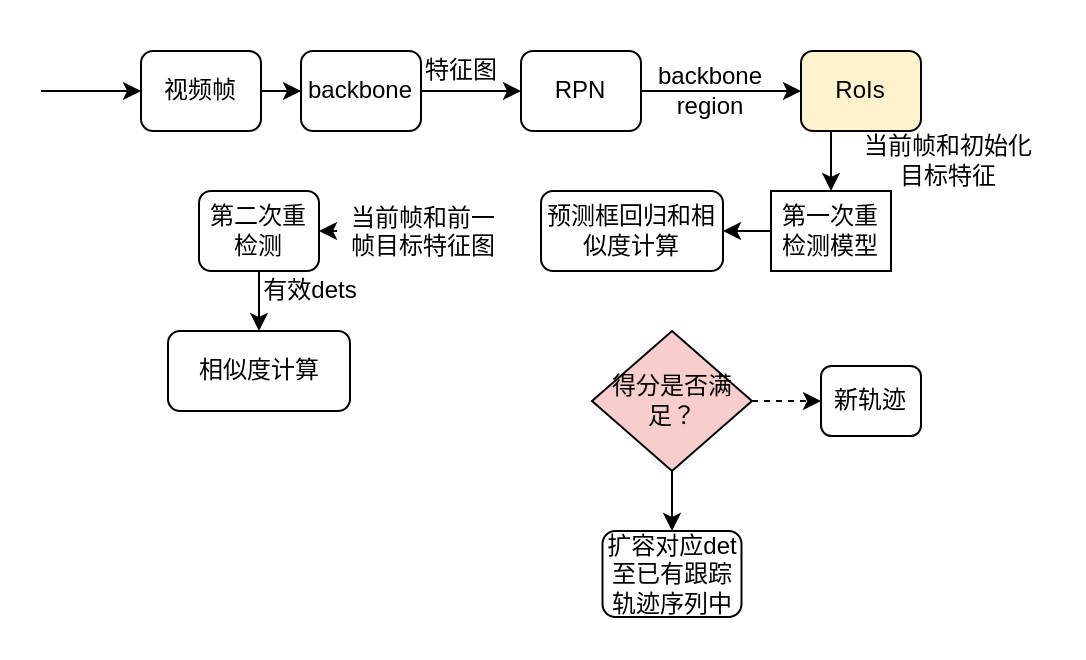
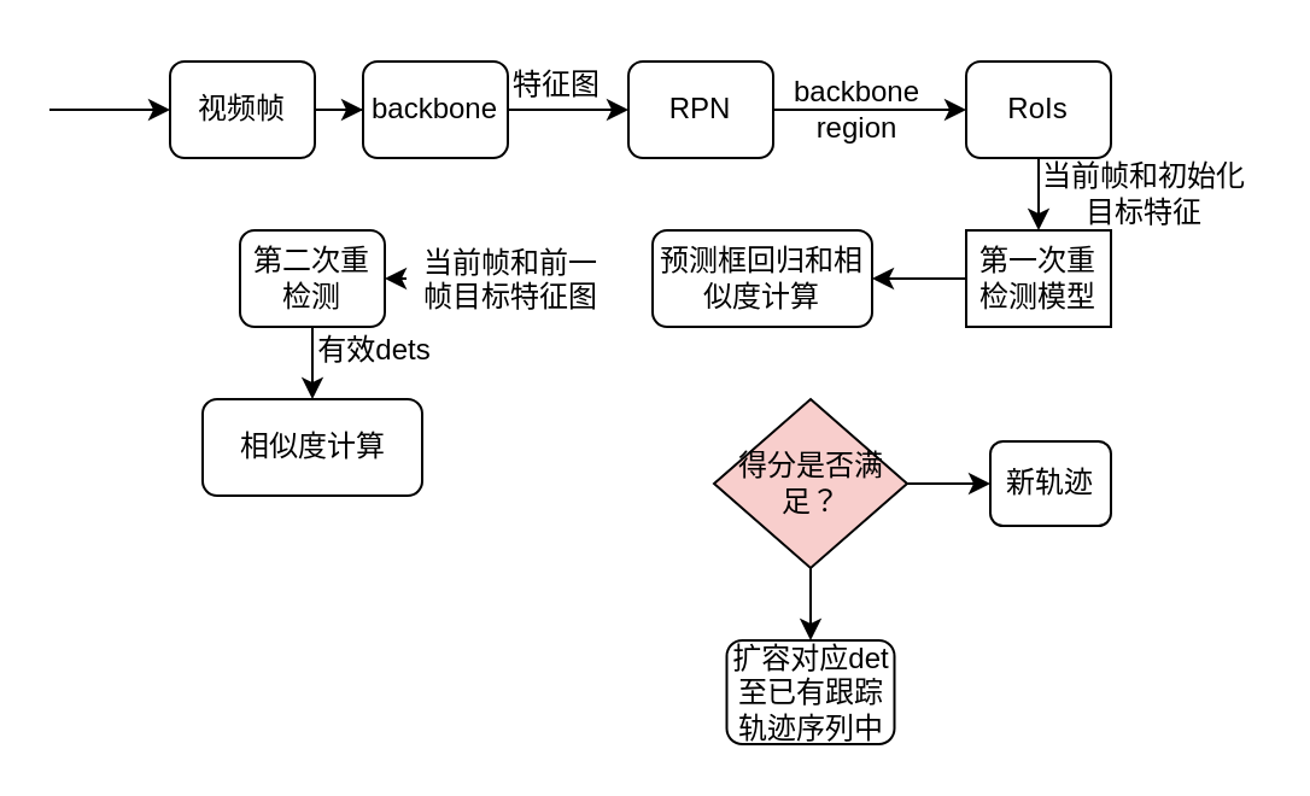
- <mxCell id="7" value="RoIs" style="rounded=1;whiteSpace=wrap;html=1;fontSize=12;glass=0;strokeWidth=1;shadow=0;fillColor=#fff2cc;" vertex="1" parent="1"><mxGeometry x="400" y="25" width="60" height="40" as="geometry" /></mxCell>
+ <mxCell id="7" value="RoIs" style="rounded=1;whiteSpace=wrap;html=1;fontSize=12;glass=0;strokeWidth=1;shadow=0;" vertex="1" parent="1"><mxGeometry x="400" y="25" width="60" height="40" as="geometry" /></mxCell>
- <mxCell id="11" value="第一次重检测模型" style="rounded=0;whiteSpace=wrap;html=1;" vertex="1" parent="1"><mxGeometry x="385" y="95" width="60" height="40" as="geometry" /></mxCell>
+ <mxCell id="11" value="第一次重检测模型" style="rounded=0;whiteSpace=wrap;html=1;" vertex="1" parent="1"><mxGeometry x="400" y="95" width="60" height="40" as="geometry" /></mxCell>
- <mxCell id="22" style="edgeStyle=orthogonalEdgeStyle;rounded=0;orthogonalLoop=1;jettySize=auto;html=1;exitX=1;exitY=0.5;exitDx=0;exitDy=0;entryX=0;entryY=0.5;entryDx=0;entryDy=0;dashed=1;" edge="1" parent="1" source="23" target="24"><mxGeometry relative="1" as="geometry" /></mxCell>
+ <mxCell id="22" style="edgeStyle=orthogonalEdgeStyle;rounded=0;orthogonalLoop=1;jettySize=auto;html=1;exitX=1;exitY=0.5;exitDx=0;exitDy=0;entryX=0;entryY=0.5;entryDx=0;entryDy=0;" edge="1" parent="1" source="23" target="24"><mxGeometry relative="1" as="geometry" /></mxCell>
